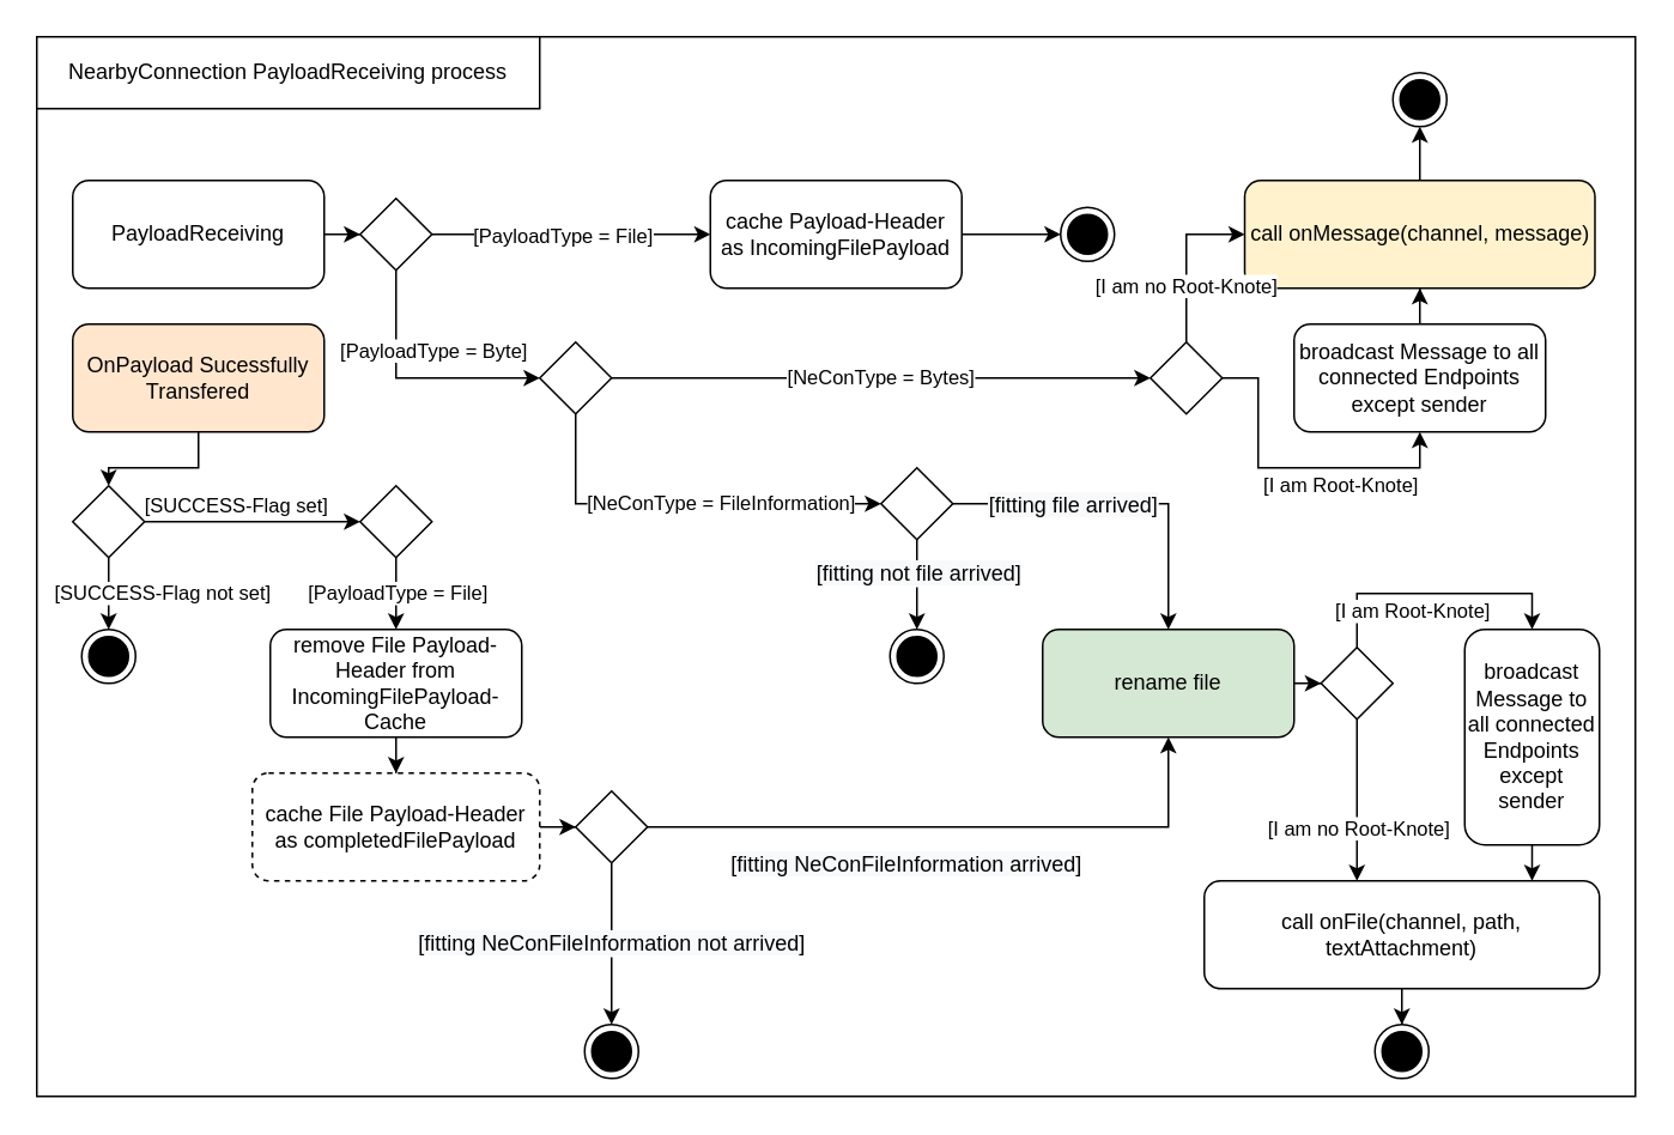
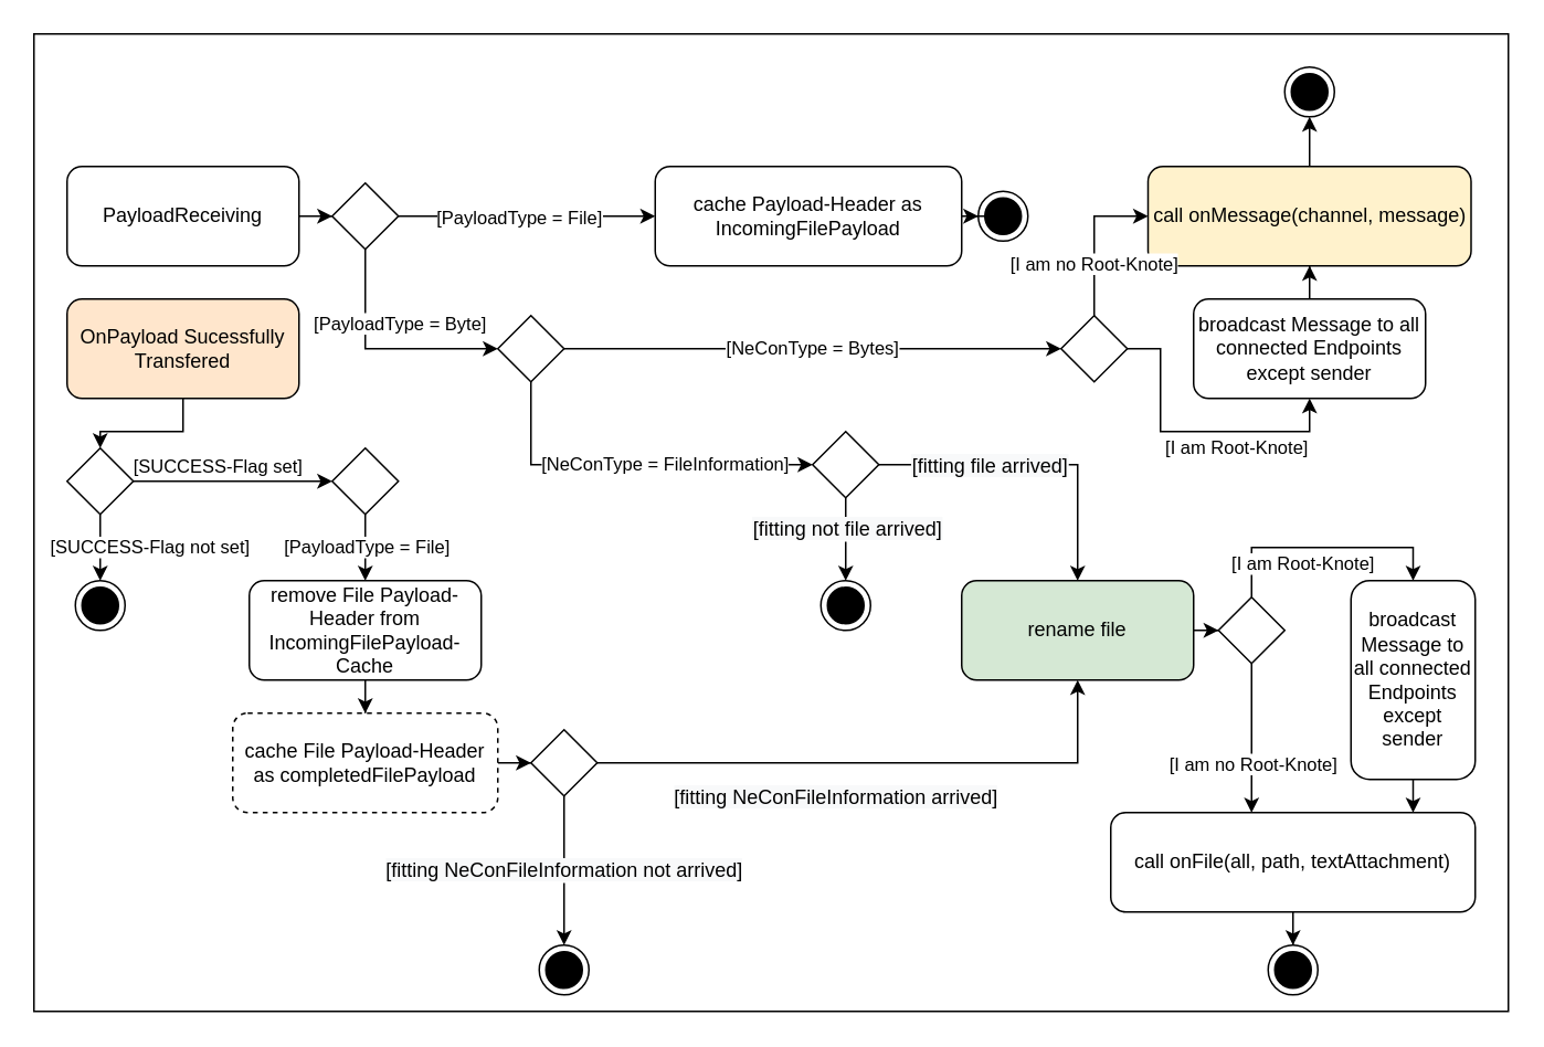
- <mxCell id="47" value="NearbyConnection PayloadReceiving process" style="rounded=0;whiteSpace=wrap;html=1;" parent="1" vertex="1"><mxGeometry x="20" y="20" width="280" height="40" as="geometry" /></mxCell>
- <mxCell id="31" value="cache Payload-Header as IncomingFilePayload" style="rounded=1;whiteSpace=wrap;html=1;" parent="1" vertex="1"><mxGeometry x="395" y="100" width="140" height="60" as="geometry" /></mxCell>
+ <mxCell id="31" value="cache Payload-Header as IncomingFilePayload" style="rounded=1;whiteSpace=wrap;html=1;" parent="1" vertex="1"><mxGeometry x="395" y="100" width="185" height="60" as="geometry" /></mxCell>
- <mxCell id="45" value="call onFile(channel, path, textAttachment)" style="rounded=1;whiteSpace=wrap;html=1;" parent="1" vertex="1"><mxGeometry x="670" y="490" width="220" height="60" as="geometry" /></mxCell>
+ <mxCell id="45" value="call onFile(all, path, textAttachment)" style="rounded=1;whiteSpace=wrap;html=1;" parent="1" vertex="1"><mxGeometry x="670" y="490" width="220" height="60" as="geometry" /></mxCell>
